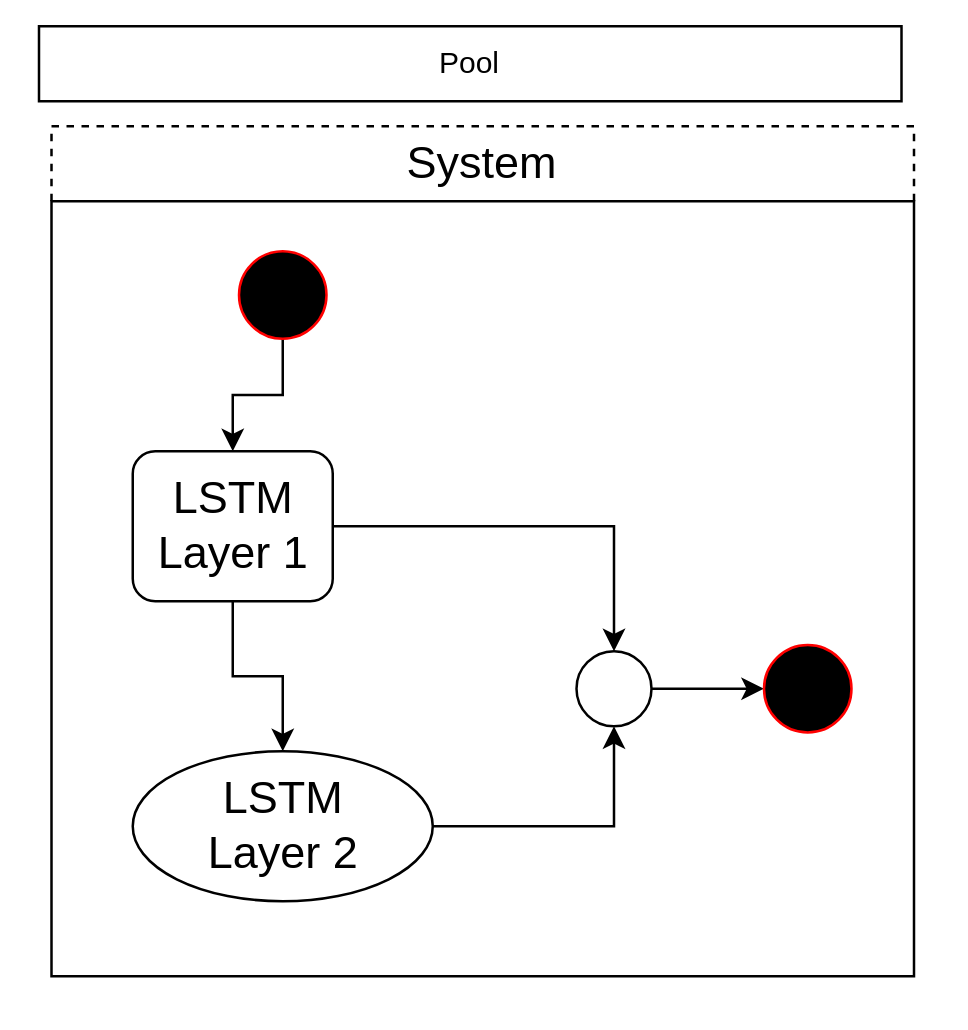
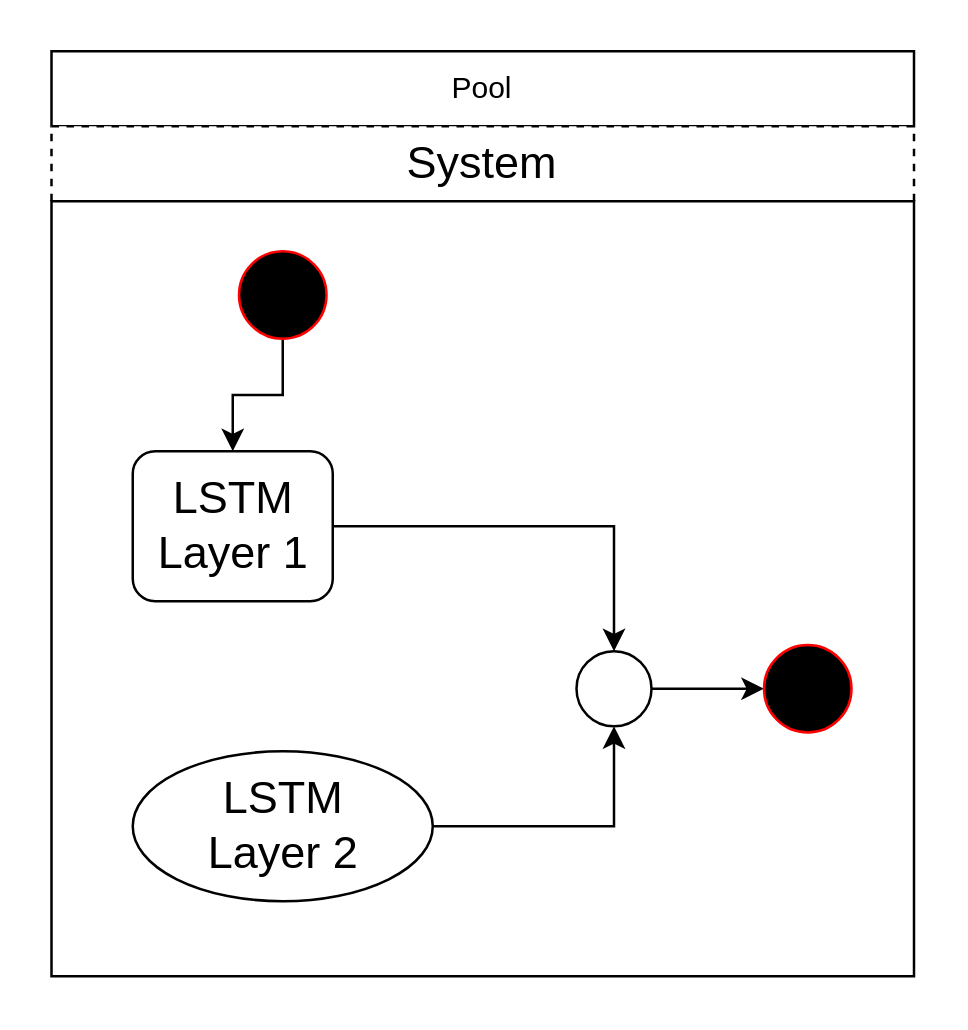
- <mxCell id="2" value="Pool" style="rounded=0;whiteSpace=wrap;html=1;" vertex="1" parent="1"><mxGeometry x="15" y="10" width="345" height="30" as="geometry" /></mxCell>
+ <mxCell id="2" value="Pool" style="rounded=0;whiteSpace=wrap;html=1;" vertex="1" parent="1"><mxGeometry x="20" y="20" width="345" height="30" as="geometry" /></mxCell>
- <mxCell id="7" style="edgeStyle=orthogonalEdgeStyle;rounded=0;orthogonalLoop=1;jettySize=auto;html=1;entryX=0.5;entryY=0;entryDx=0;entryDy=0;" edge="1" parent="1" source="9" target="11"><mxGeometry relative="1" as="geometry" /></mxCell>
